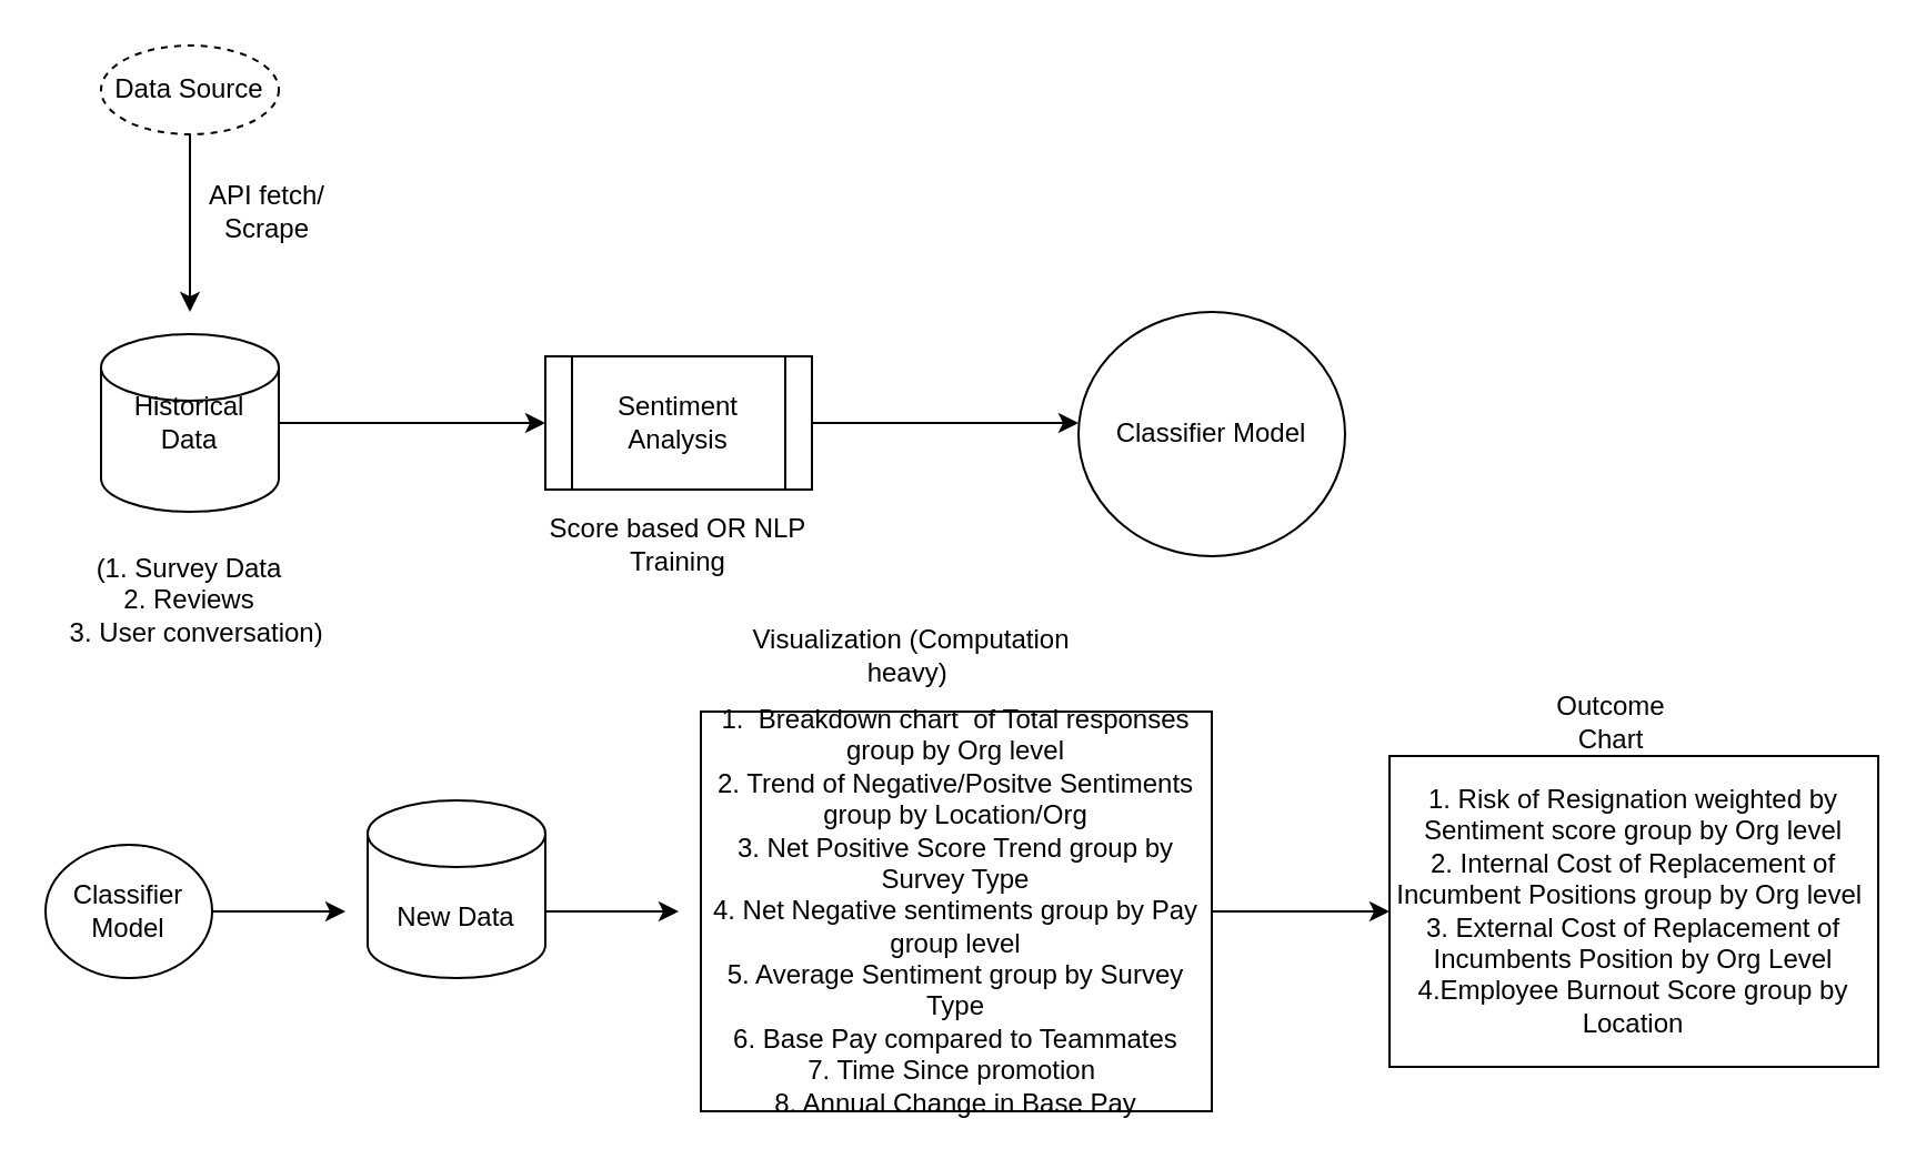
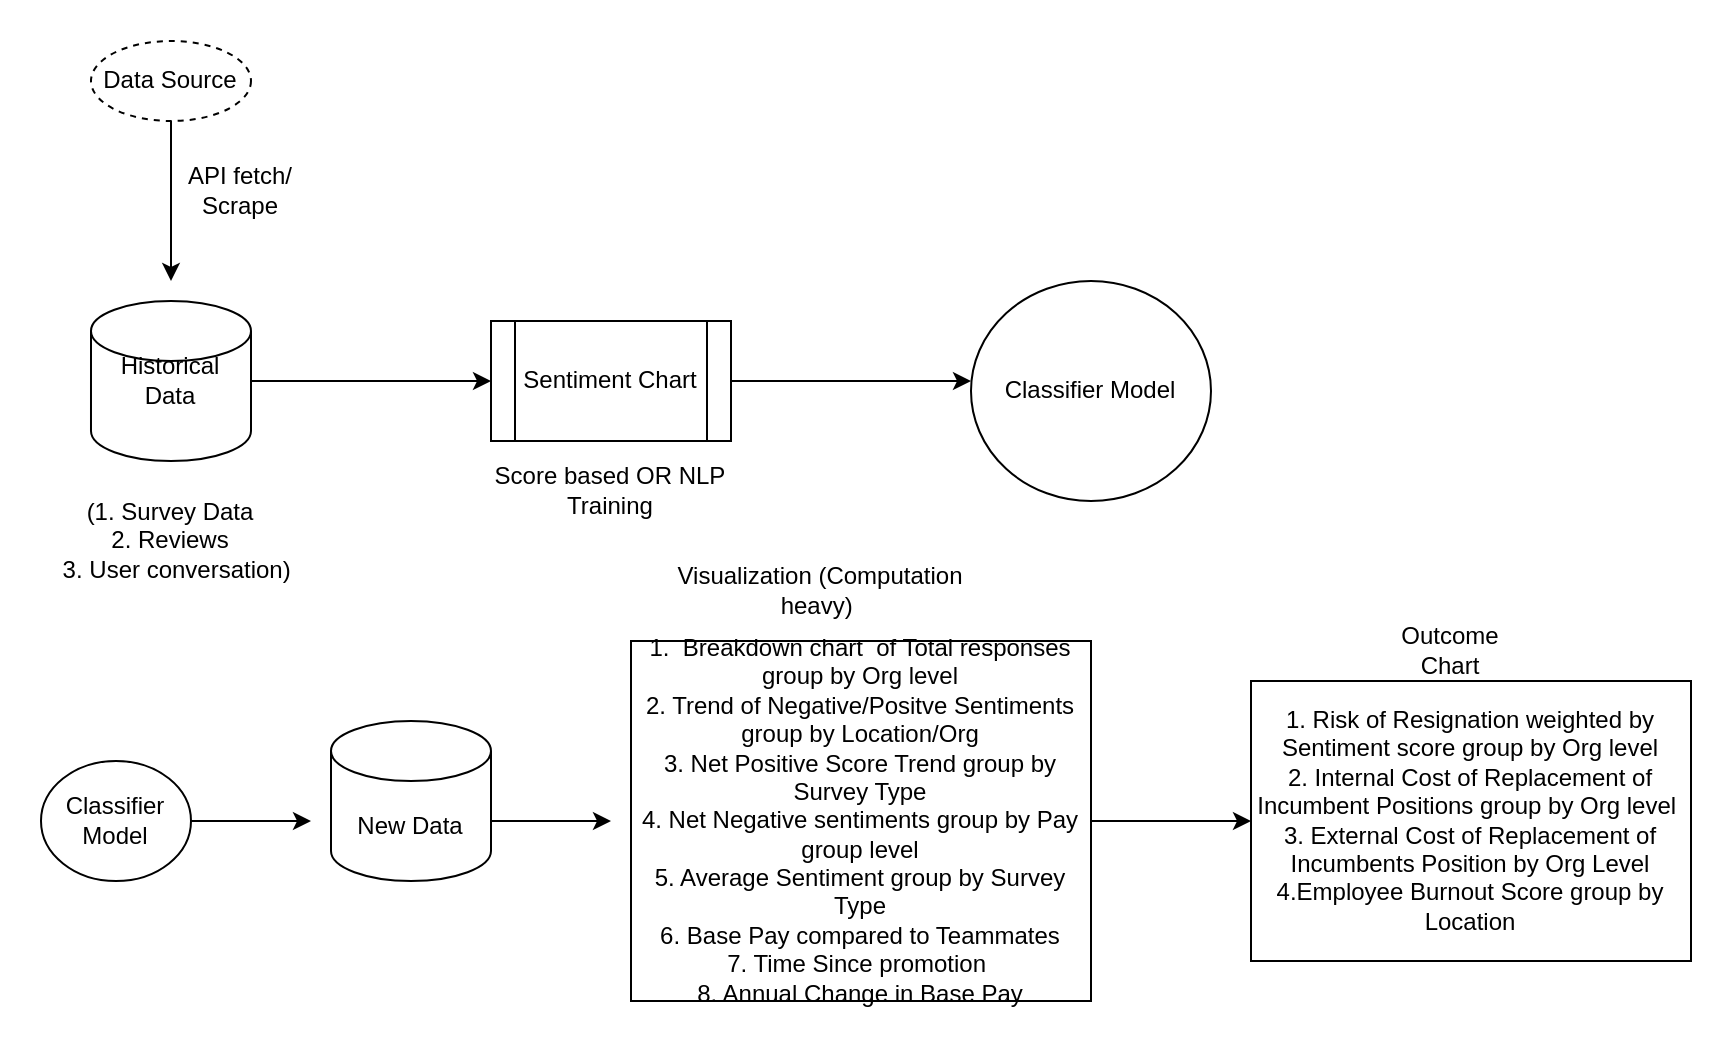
- <mxCell id="9" value="Sentiment Analysis" style="shape=process;whiteSpace=wrap;html=1;backgroundOutline=1;" vertex="1" parent="1"><mxGeometry x="245" y="160" width="120" height="60" as="geometry" /></mxCell>
+ <mxCell id="9" value="Sentiment Chart" style="shape=process;whiteSpace=wrap;html=1;backgroundOutline=1;" vertex="1" parent="1"><mxGeometry x="245" y="160" width="120" height="60" as="geometry" /></mxCell>
